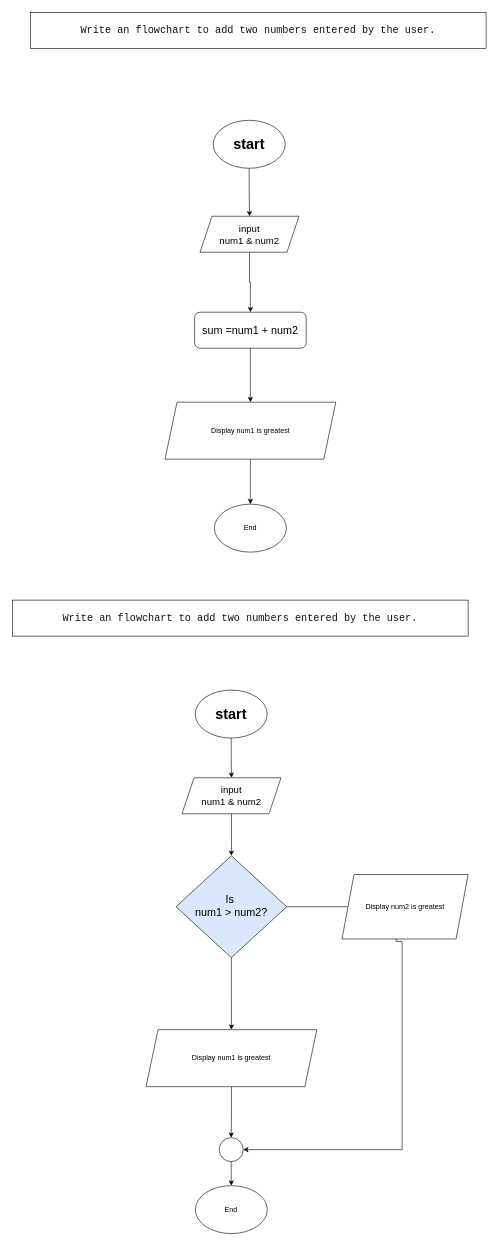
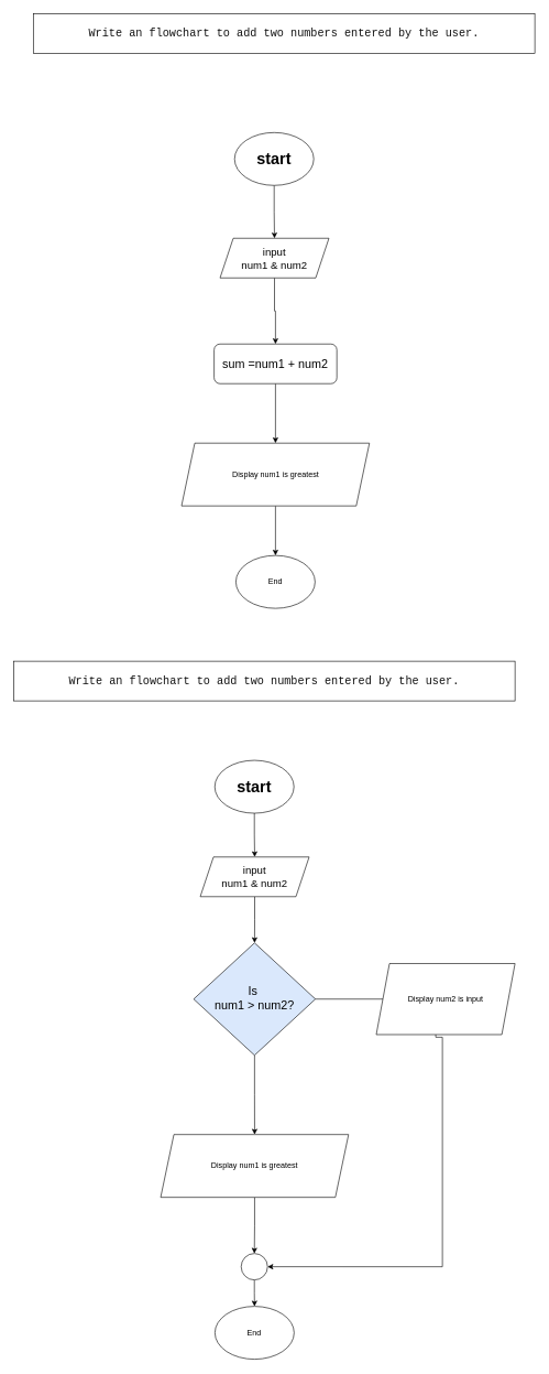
- <mxCell id="19" value="Display num2 is greatest" style="shape=parallelogram;perimeter=parallelogramPerimeter;whiteSpace=wrap;html=1;fixedSize=1;" vertex="1" parent="1"><mxGeometry x="569.75" y="1457.5" width="210.25" height="107.5" as="geometry" /></mxCell>
+ <mxCell id="19" value="Display num2 is input" style="shape=parallelogram;perimeter=parallelogramPerimeter;whiteSpace=wrap;html=1;fixedSize=1;" vertex="1" parent="1"><mxGeometry x="569.75" y="1457.5" width="210.25" height="107.5" as="geometry" /></mxCell>
